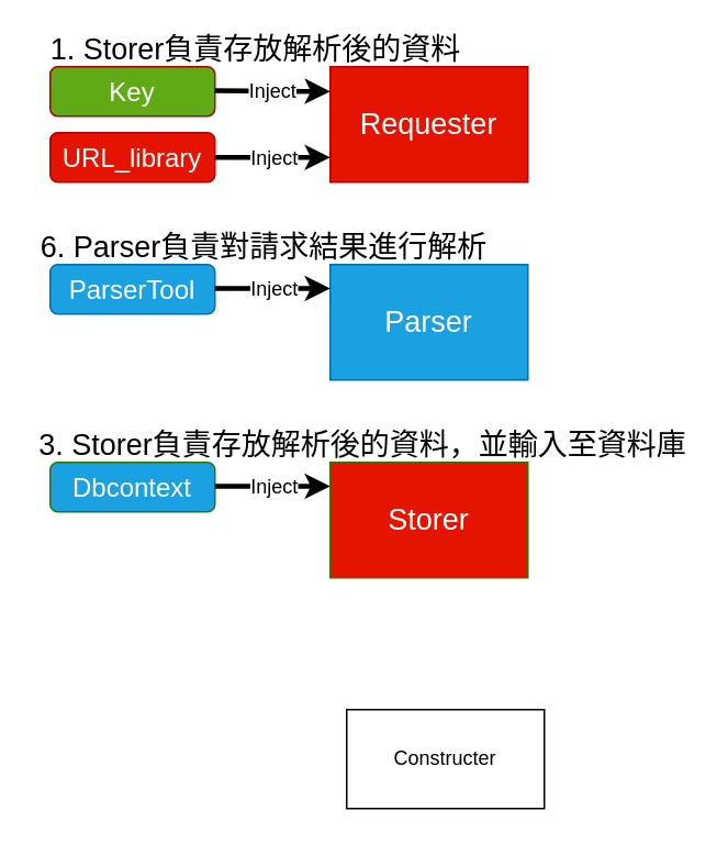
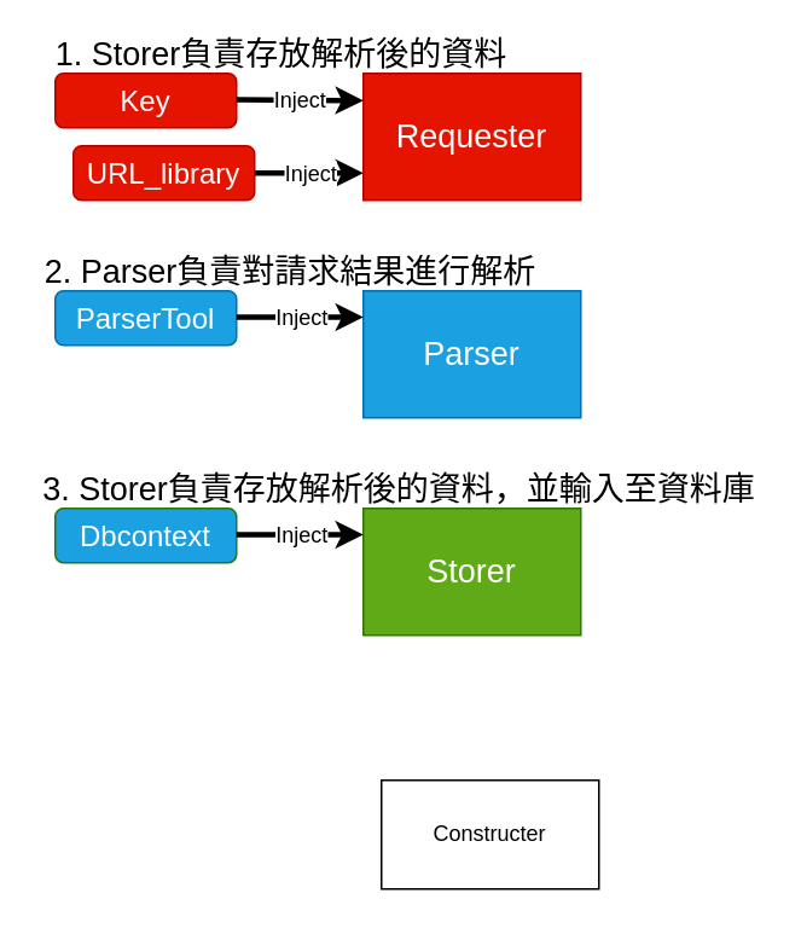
- <mxCell id="4" value="&lt;font style=&quot;font-size: 16px&quot;&gt;Key&lt;/font&gt;" style="rounded=1;whiteSpace=wrap;html=1;fillColor=#60a917;strokeColor=#B20000;fontColor=#ffffff;" vertex="1" parent="1"><mxGeometry x="30" y="40" width="100" height="30" as="geometry" /></mxCell>
+ <mxCell id="4" value="&lt;font style=&quot;font-size: 16px&quot;&gt;Key&lt;/font&gt;" style="rounded=1;whiteSpace=wrap;html=1;fillColor=#e51400;strokeColor=#B20000;fontColor=#ffffff;" vertex="1" parent="1"><mxGeometry x="30" y="40" width="100" height="30" as="geometry" /></mxCell>
- <mxCell id="5" value="&lt;font style=&quot;font-size: 16px&quot;&gt;URL_library&lt;/font&gt;" style="rounded=1;whiteSpace=wrap;html=1;fillColor=#e51400;strokeColor=#B20000;fontColor=#ffffff;" vertex="1" parent="1"><mxGeometry x="30" y="80" width="100" height="30" as="geometry" /></mxCell>
+ <mxCell id="5" value="&lt;font style=&quot;font-size: 16px&quot;&gt;URL_library&lt;/font&gt;" style="rounded=1;whiteSpace=wrap;html=1;fillColor=#e51400;strokeColor=#B20000;fontColor=#ffffff;" vertex="1" parent="1"><mxGeometry x="40" y="80" width="100" height="30" as="geometry" /></mxCell>
- <mxCell id="18" value="&lt;font style=&quot;font-size: 18px&quot;&gt;6. Parser負責對請求結果進行解析&lt;/font&gt;" style="text;html=1;strokeColor=none;fillColor=none;align=center;verticalAlign=middle;whiteSpace=wrap;rounded=0;fontSize=12;" vertex="1" parent="1"><mxGeometry x="20" y="140" width="280" height="20" as="geometry" /></mxCell>
+ <mxCell id="18" value="&lt;font style=&quot;font-size: 18px&quot;&gt;2. Parser負責對請求結果進行解析&lt;/font&gt;" style="text;html=1;strokeColor=none;fillColor=none;align=center;verticalAlign=middle;whiteSpace=wrap;rounded=0;fontSize=12;" vertex="1" parent="1"><mxGeometry x="20" y="140" width="280" height="20" as="geometry" /></mxCell>
- <mxCell id="7" value="&lt;font style=&quot;font-size: 18px&quot;&gt;Storer&lt;/font&gt;" style="rounded=0;whiteSpace=wrap;html=1;fillColor=#e51400;strokeColor=#2D7600;fontColor=#ffffff;" vertex="1" parent="1"><mxGeometry x="200" y="280" width="120" height="70" as="geometry" /></mxCell>
+ <mxCell id="7" value="&lt;font style=&quot;font-size: 18px&quot;&gt;Storer&lt;/font&gt;" style="rounded=0;whiteSpace=wrap;html=1;fillColor=#60a917;strokeColor=#2D7600;fontColor=#ffffff;" vertex="1" parent="1"><mxGeometry x="200" y="280" width="120" height="70" as="geometry" /></mxCell>
